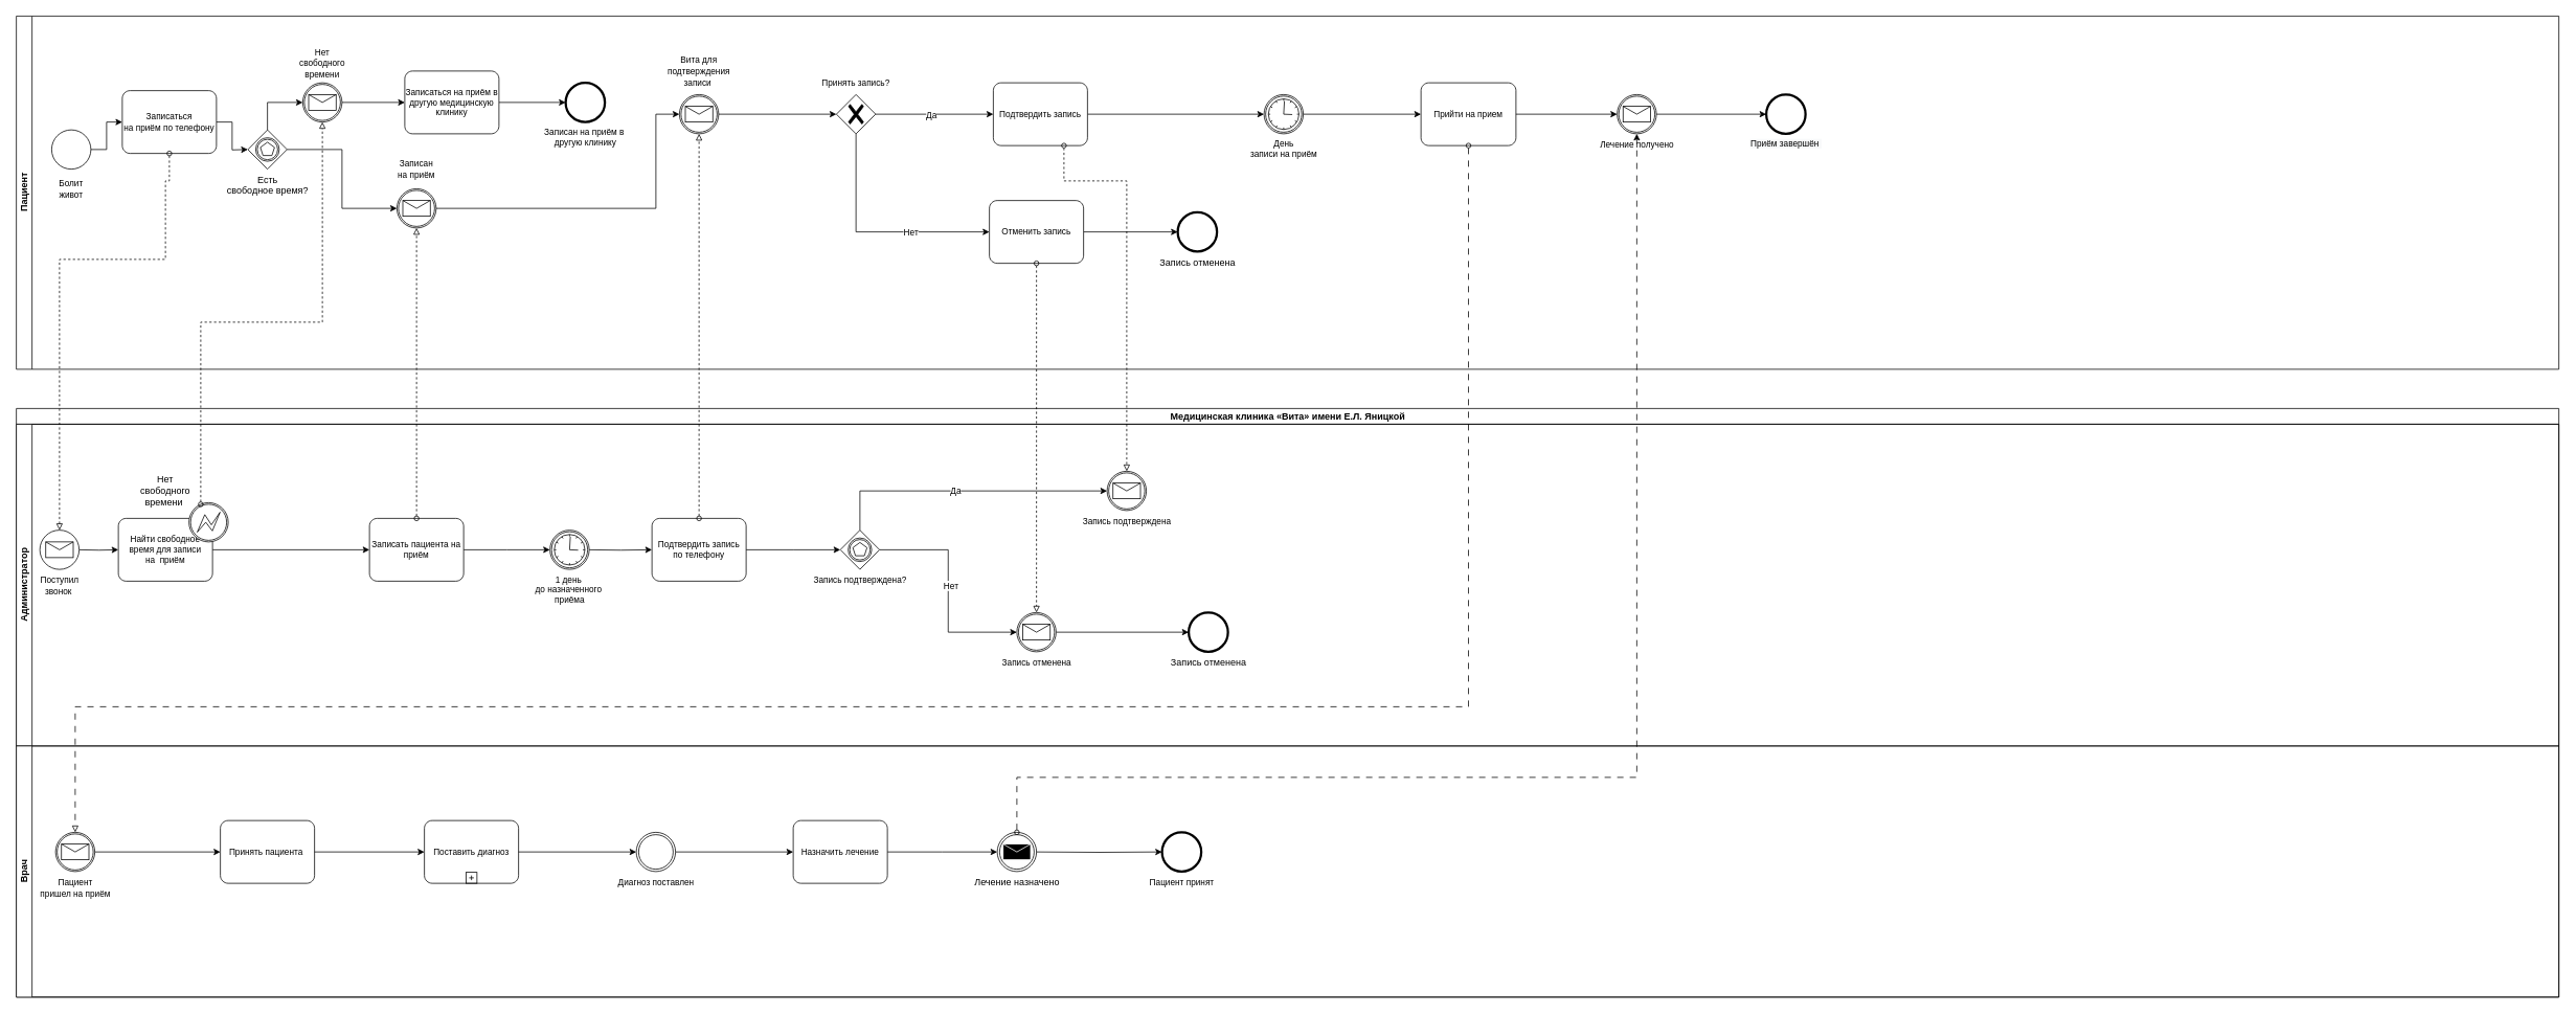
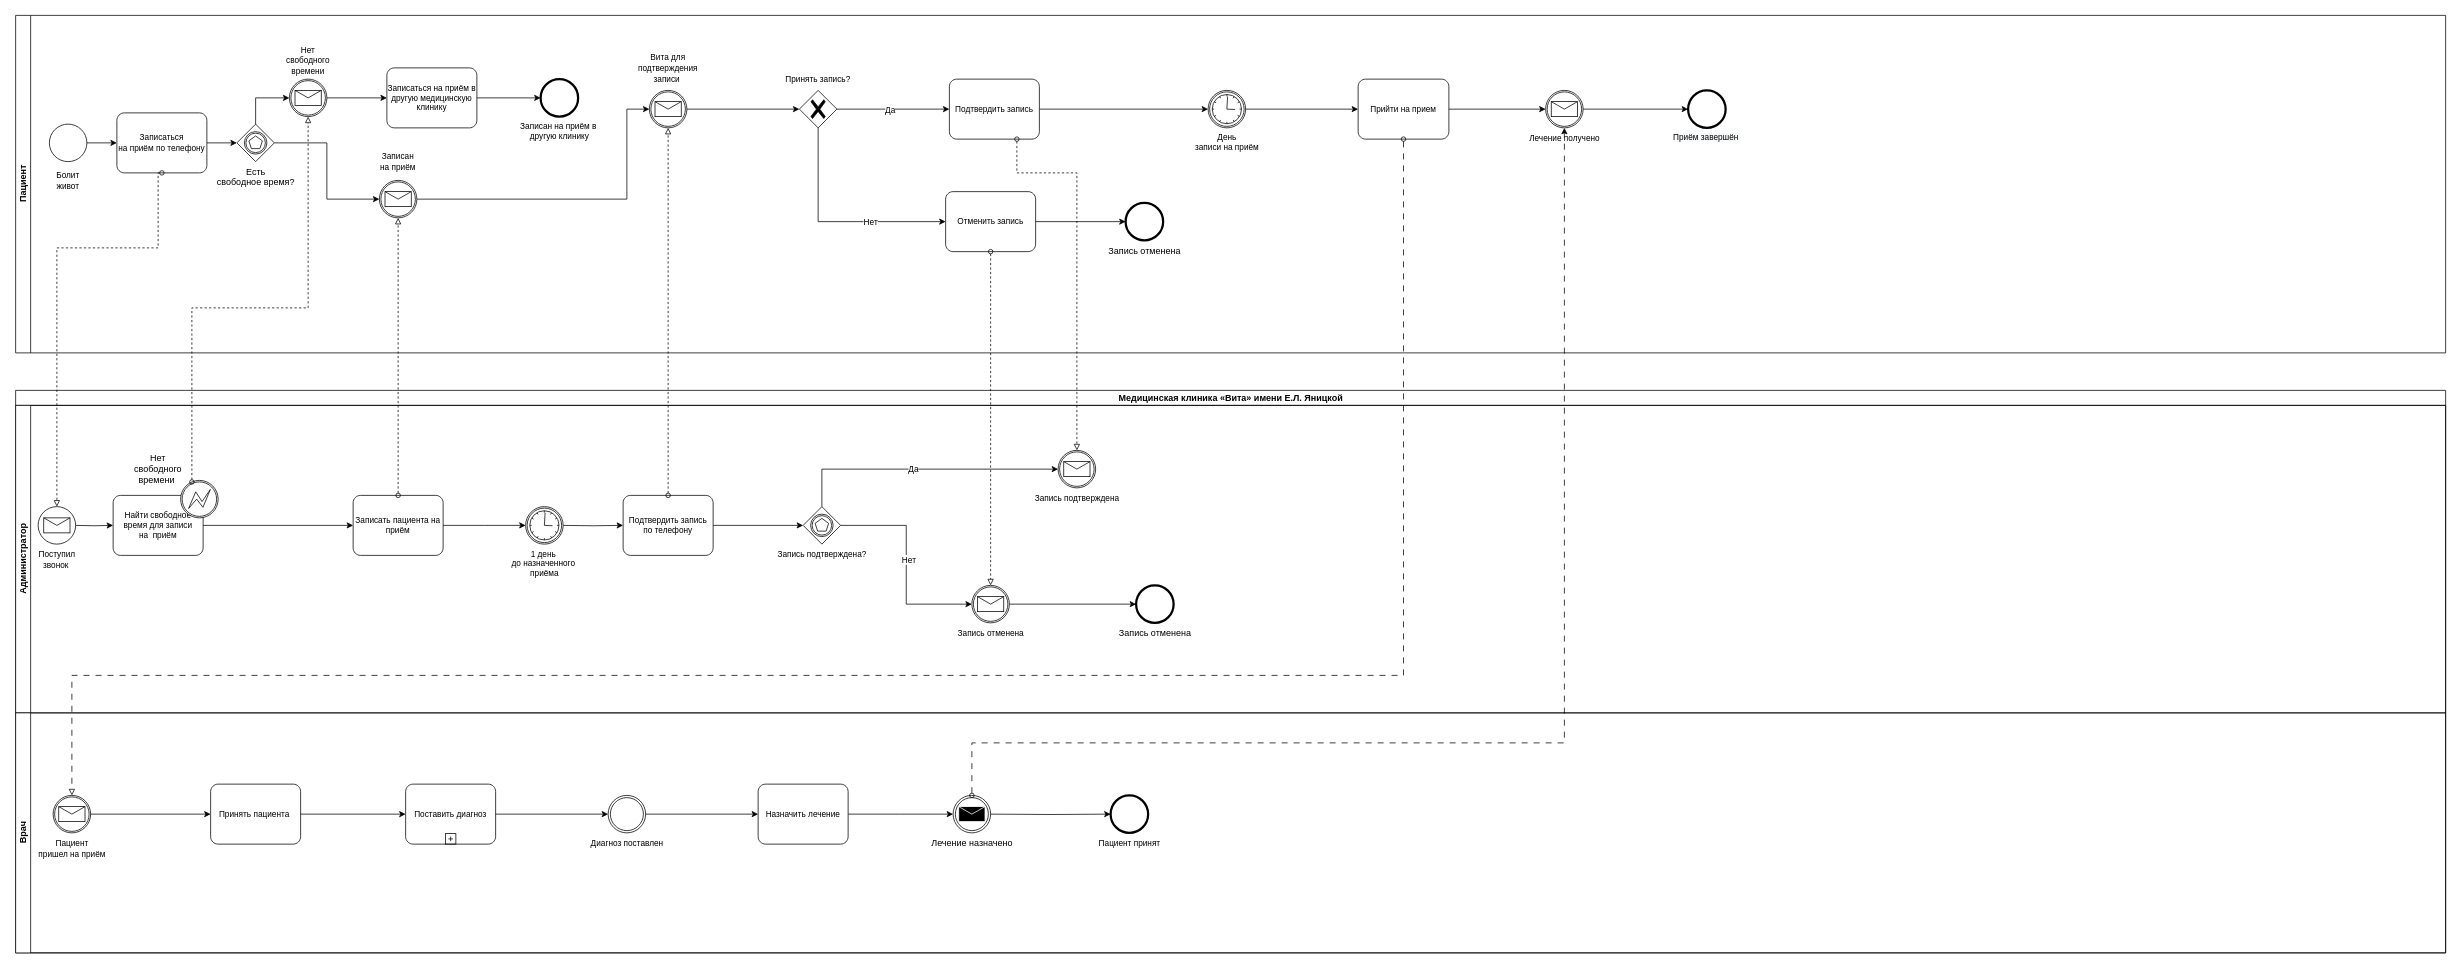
- <mxCell id="41" value="Записаться на приём по телефону" style="points=[[0.25,0,0],[0.5,0,0],[0.75,0,0],[1,0.25,0],[1,0.5,0],[1,0.75,0],[0.75,1,0],[0.5,1,0],[0.25,1,0],[0,0.75,0],[0,0.5,0],[0,0.25,0]];shape=mxgraph.bpmn.task;whiteSpace=wrap;rectStyle=rounded;size=10;taskMarker=abstract;fontSize=11;" parent="39" vertex="1"><mxGeometry x="135" y="95" width="120" height="80" as="geometry" /></mxCell>
+ <mxCell id="41" value="Записаться на приём по телефону" style="points=[[0.25,0,0],[0.5,0,0],[0.75,0,0],[1,0.25,0],[1,0.5,0],[1,0.75,0],[0.75,1,0],[0.5,1,0],[0.25,1,0],[0,0.75,0],[0,0.5,0],[0,0.25,0]];shape=mxgraph.bpmn.task;whiteSpace=wrap;rectStyle=rounded;size=10;taskMarker=abstract;fontSize=11;" parent="39" vertex="1"><mxGeometry x="135" y="130" width="120" height="80" as="geometry" /></mxCell>
